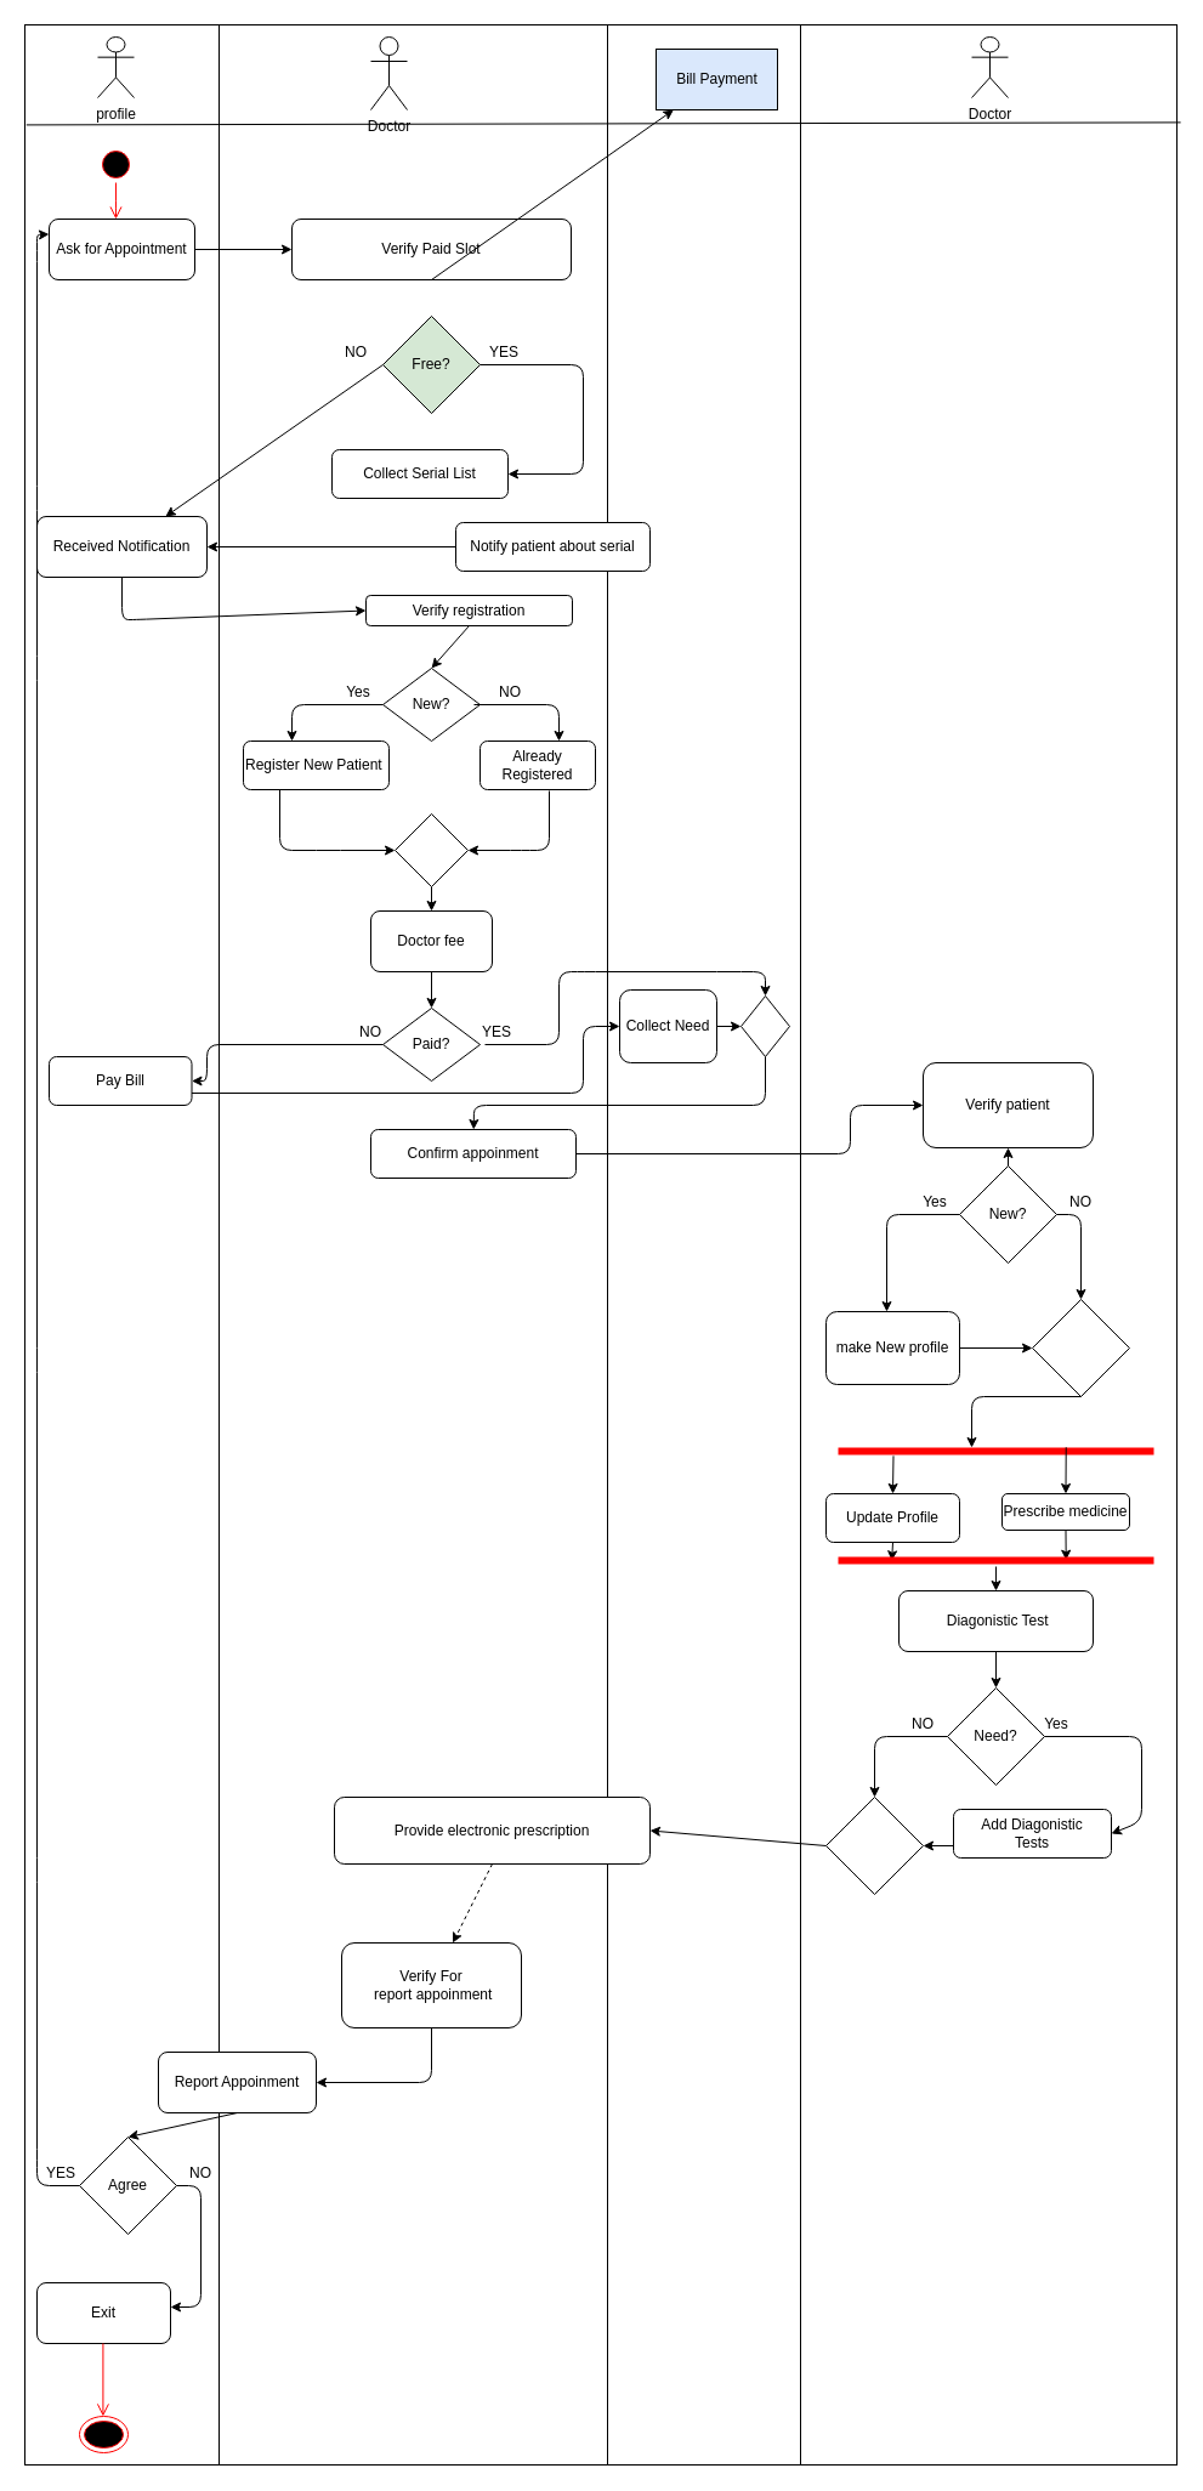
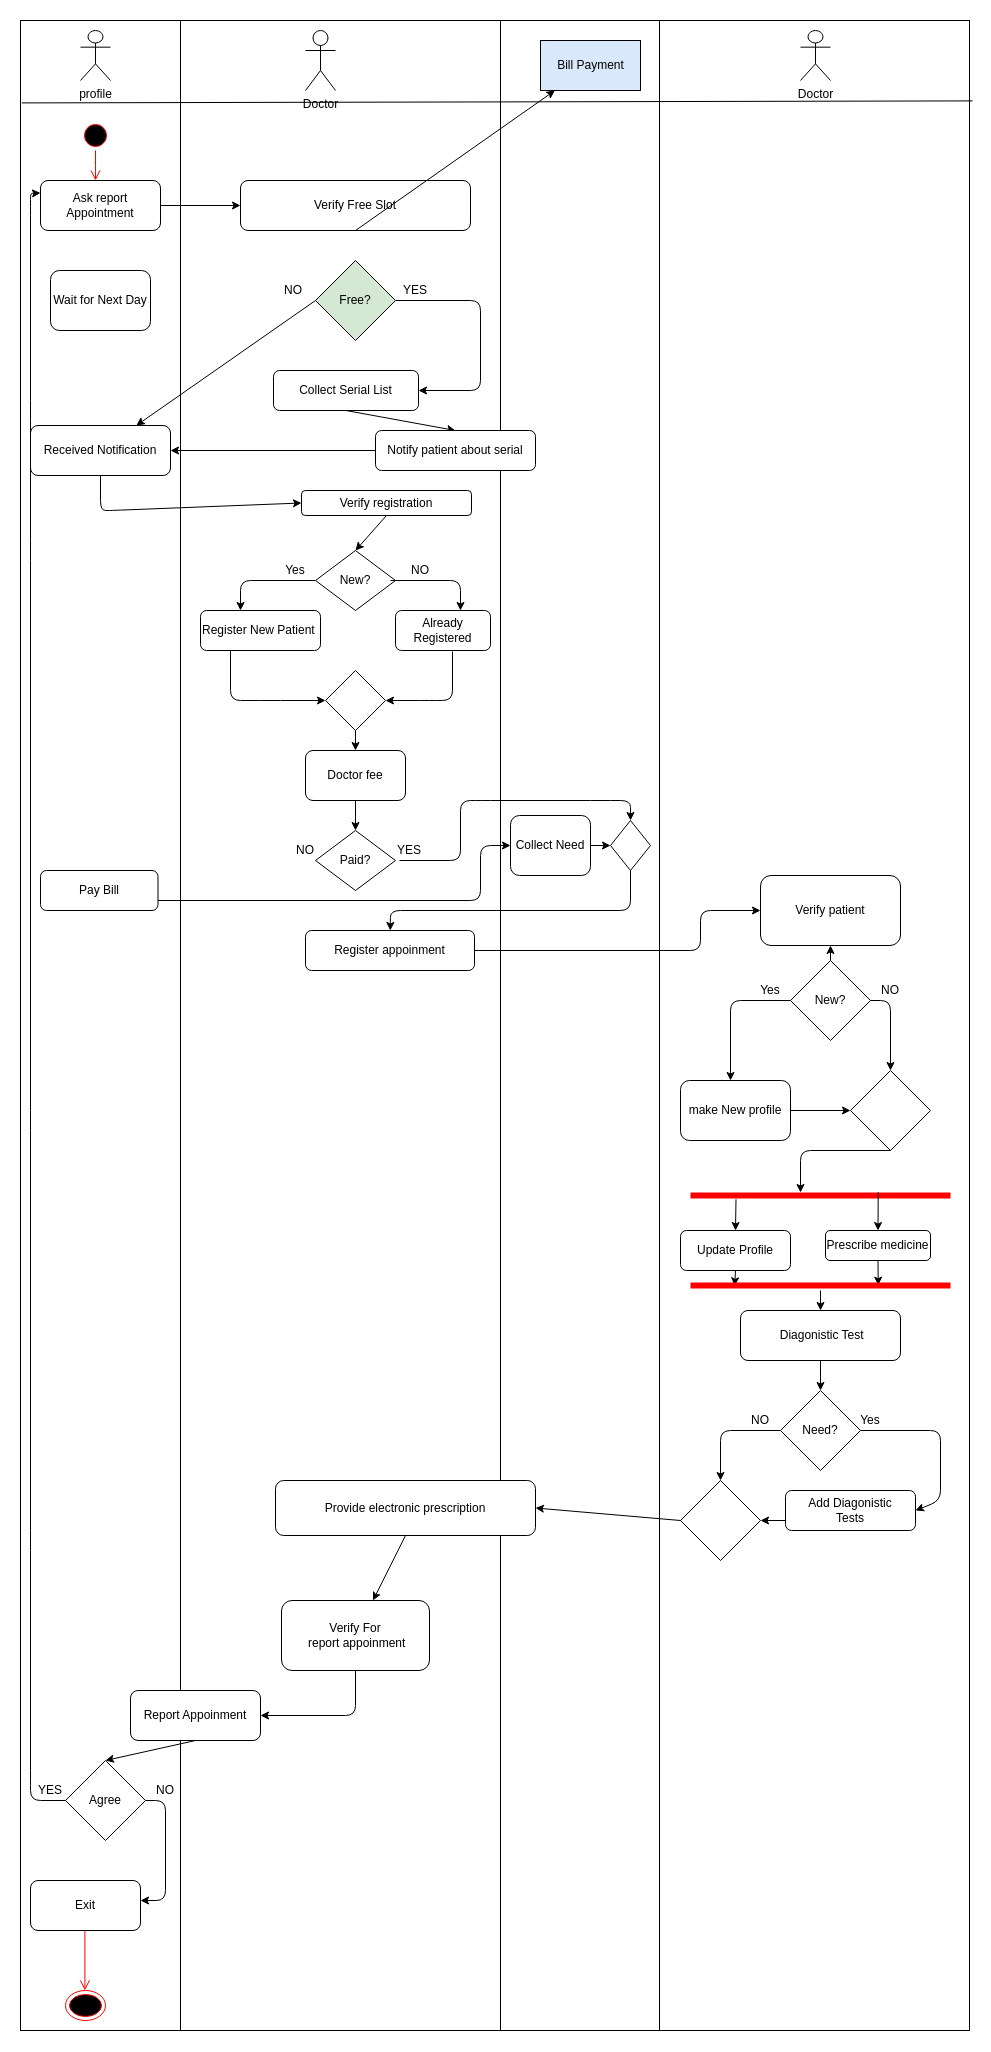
- <mxCell id="10" value="&lt;span&gt;Ask for Appointment&lt;/span&gt;" style="shape=rect;html=1;rounded=1;whiteSpace=wrap;align=center;" parent="1" vertex="1"><mxGeometry x="40" y="180" width="120" height="50" as="geometry" /></mxCell>
+ <mxCell id="10" value="&lt;span&gt;Ask report Appointment&lt;/span&gt;" style="shape=rect;html=1;rounded=1;whiteSpace=wrap;align=center;" parent="1" vertex="1"><mxGeometry x="40" y="180" width="120" height="50" as="geometry" /></mxCell>
- <mxCell id="11" value="&lt;span&gt;Verify Paid Slot&lt;/span&gt;" style="shape=rect;html=1;rounded=1;whiteSpace=wrap;align=center;" parent="1" vertex="1"><mxGeometry x="240" y="180" width="230" height="50" as="geometry" /></mxCell>
+ <mxCell id="11" value="&lt;span&gt;Verify Free Slot&lt;/span&gt;" style="shape=rect;html=1;rounded=1;whiteSpace=wrap;align=center;" parent="1" vertex="1"><mxGeometry x="240" y="180" width="230" height="50" as="geometry" /></mxCell>
+ <mxCell id="15" value="Wait for Next Day" style="shape=rect;html=1;rounded=1;whiteSpace=wrap;align=center;" parent="1" vertex="1"><mxGeometry x="50" y="270" width="100" height="60" as="geometry" /></mxCell>
+ <mxCell id="18" value="" style="endArrow=classic;html=1;exitX=0.5;exitY=1;exitDx=0;exitDy=0;entryX=0.5;entryY=0;entryDx=0;entryDy=0;" parent="1" source="17" target="19" edge="1"><mxGeometry width="50" height="50" relative="1" as="geometry"><mxPoint x="320" y="470" as="sourcePoint" /><mxPoint x="370" y="420" as="targetPoint" /></mxGeometry></mxCell>
- <mxCell id="93" value="" style="endArrow=classic;html=1;entryX=1;entryY=0.5;entryDx=0;entryDy=0;exitX=0;exitY=0.5;exitDx=0;exitDy=0;" parent="1" source="90" target="33" edge="1"><mxGeometry width="50" height="50" relative="1" as="geometry"><mxPoint x="260" y="980" as="sourcePoint" /><mxPoint x="310" y="930" as="targetPoint" /><Array as="points"><mxPoint x="170" y="860" /><mxPoint x="170" y="890" /></Array></mxGeometry></mxCell>
- <mxCell id="98" value="Confirm appoinment" style="shape=rect;html=1;rounded=1;whiteSpace=wrap;align=center;" parent="1" vertex="1"><mxGeometry x="305" y="930" width="169" height="40" as="geometry" /></mxCell>
+ <mxCell id="98" value="Register appoinment" style="shape=rect;html=1;rounded=1;whiteSpace=wrap;align=center;" parent="1" vertex="1"><mxGeometry x="305" y="930" width="169" height="40" as="geometry" /></mxCell>
- <mxCell id="77" value="" style="endArrow=classic;html=1;exitX=0.5;exitY=1;exitDx=0;exitDy=0;dashed=1;" parent="1" source="71" target="76" edge="1"><mxGeometry width="50" height="50" relative="1" as="geometry"><mxPoint x="330" y="1780" as="sourcePoint" /><mxPoint x="380" y="1730" as="targetPoint" /></mxGeometry></mxCell>
+ <mxCell id="77" value="" style="endArrow=classic;html=1;exitX=0.5;exitY=1;exitDx=0;exitDy=0;" parent="1" source="71" target="76" edge="1"><mxGeometry width="50" height="50" relative="1" as="geometry"><mxPoint x="330" y="1780" as="sourcePoint" /><mxPoint x="380" y="1730" as="targetPoint" /></mxGeometry></mxCell>
